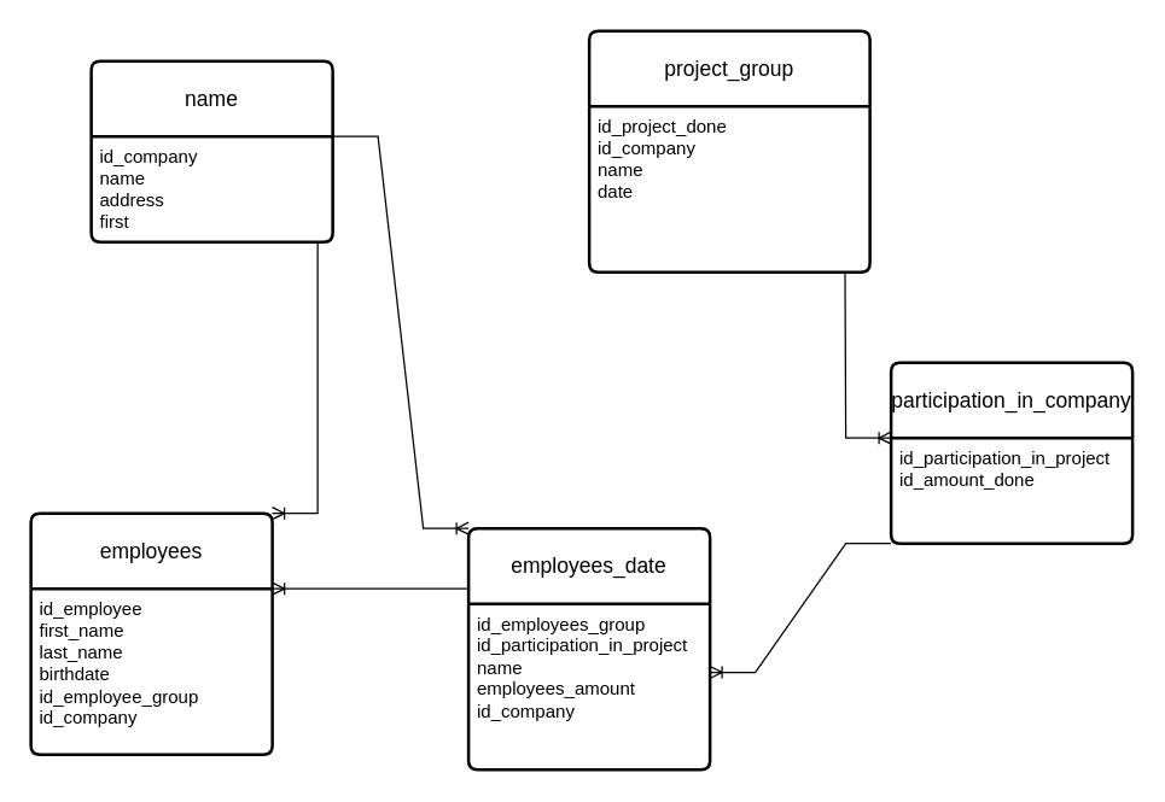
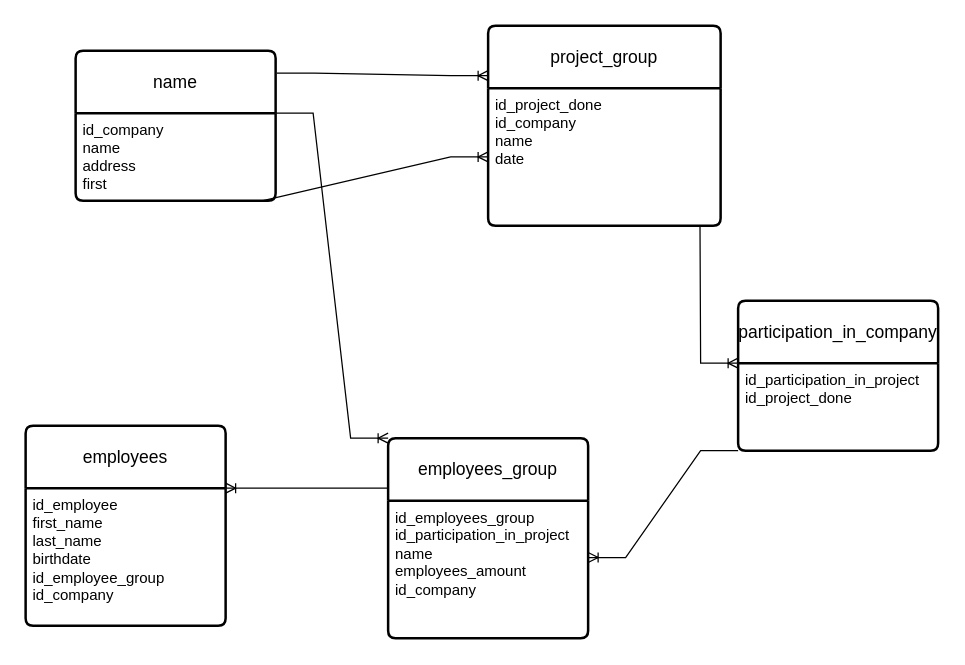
+ <mxCell id="15" value="" style="edgeStyle=entityRelationEdgeStyle;fontSize=12;html=1;endArrow=ERoneToMany;rounded=0;entryX=0;entryY=0.25;entryDx=0;entryDy=0;exitX=1.006;exitY=0.15;exitDx=0;exitDy=0;exitPerimeter=0;" edge="1" parent="1" source="8" target="4"><mxGeometry width="100" height="100" relative="1" as="geometry"><mxPoint x="320" y="320" as="sourcePoint" /><mxPoint x="420" y="220" as="targetPoint" /></mxGeometry></mxCell>
- <mxCell id="13" value="" style="edgeStyle=entityRelationEdgeStyle;fontSize=12;html=1;endArrow=ERoneToMany;rounded=0;entryX=1;entryY=0;entryDx=0;entryDy=0;exitX=0.75;exitY=1;exitDx=0;exitDy=0;" edge="1" parent="1" source="9" target="2"><mxGeometry width="100" height="100" relative="1" as="geometry"><mxPoint x="160" y="570" as="sourcePoint" /><mxPoint x="260" y="470" as="targetPoint" /></mxGeometry></mxCell>
+ <mxCell id="13" value="" style="edgeStyle=entityRelationEdgeStyle;fontSize=12;html=1;endArrow=ERoneToMany;rounded=0;exitX=0.75;exitY=1;exitDx=0;exitDy=0;" edge="1" parent="1" source="9" target="5"><mxGeometry width="100" height="100" relative="1" as="geometry"><mxPoint x="160" y="570" as="sourcePoint" /><mxPoint x="260" y="470" as="targetPoint" /></mxGeometry></mxCell>
- <mxCell id="7" value="id_participation_in_project&lt;br&gt;id_amount_done" style="align=left;strokeColor=none;fillColor=none;spacingLeft=4;fontSize=12;verticalAlign=top;resizable=0;rotatable=0;part=1;html=1;" vertex="1" parent="6"><mxGeometry y="50" width="160" height="70" as="geometry" /></mxCell>
+ <mxCell id="7" value="id_participation_in_project&lt;br&gt;id_project_done" style="align=left;strokeColor=none;fillColor=none;spacingLeft=4;fontSize=12;verticalAlign=top;resizable=0;rotatable=0;part=1;html=1;" vertex="1" parent="6"><mxGeometry y="50" width="160" height="70" as="geometry" /></mxCell>
- <mxCell id="10" value="employees_date" style="swimlane;childLayout=stackLayout;horizontal=1;startSize=50;horizontalStack=0;rounded=1;fontSize=14;fontStyle=0;strokeWidth=2;resizeParent=0;resizeLast=1;shadow=0;dashed=0;align=center;arcSize=4;whiteSpace=wrap;html=1;" vertex="1" parent="1"><mxGeometry x="310" y="350" width="160" height="160" as="geometry" /></mxCell>
+ <mxCell id="10" value="employees_group" style="swimlane;childLayout=stackLayout;horizontal=1;startSize=50;horizontalStack=0;rounded=1;fontSize=14;fontStyle=0;strokeWidth=2;resizeParent=0;resizeLast=1;shadow=0;dashed=0;align=center;arcSize=4;whiteSpace=wrap;html=1;" vertex="1" parent="1"><mxGeometry x="310" y="350" width="160" height="160" as="geometry" /></mxCell>
